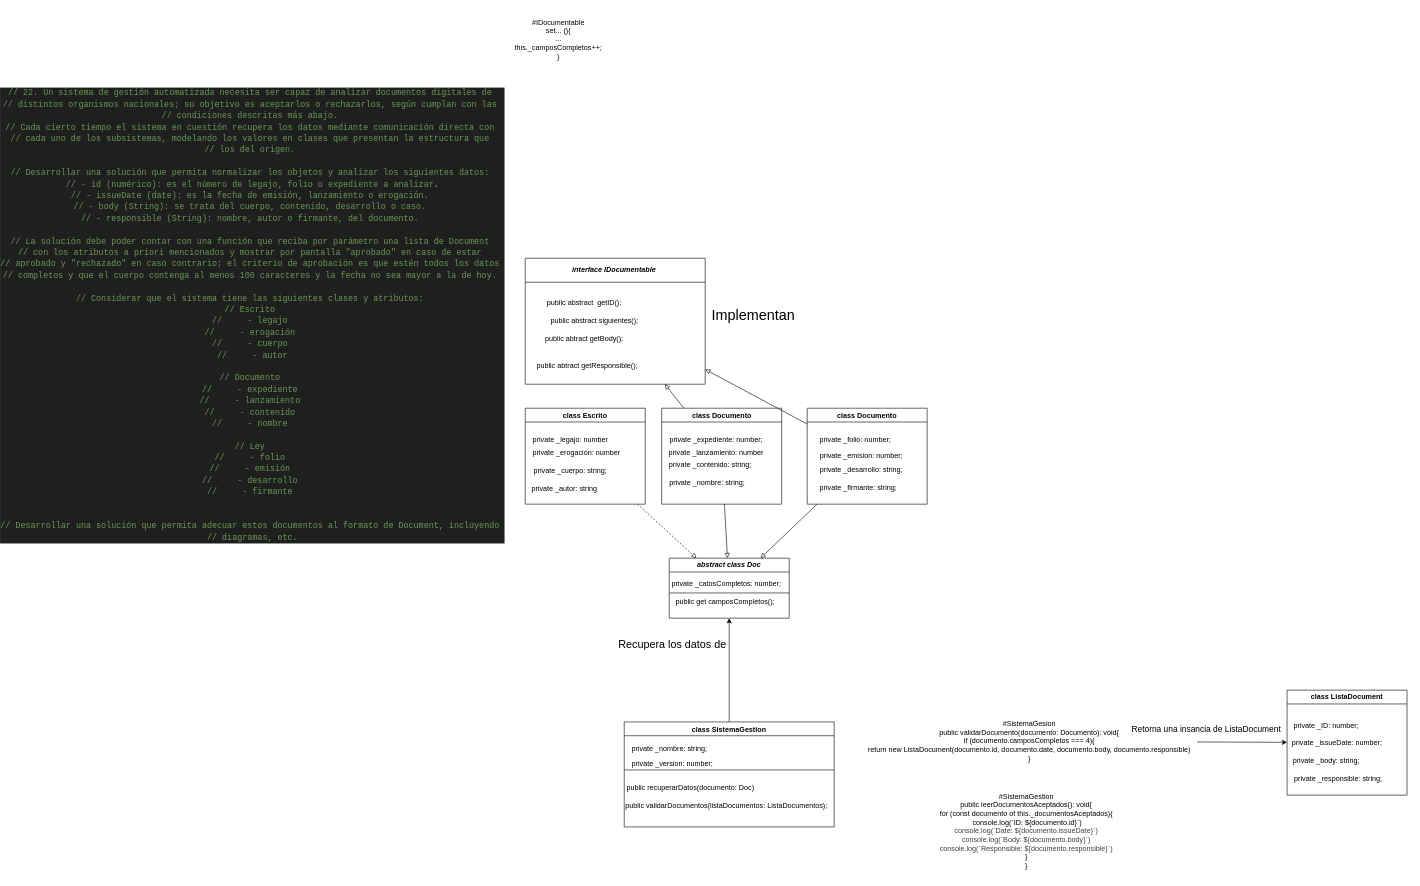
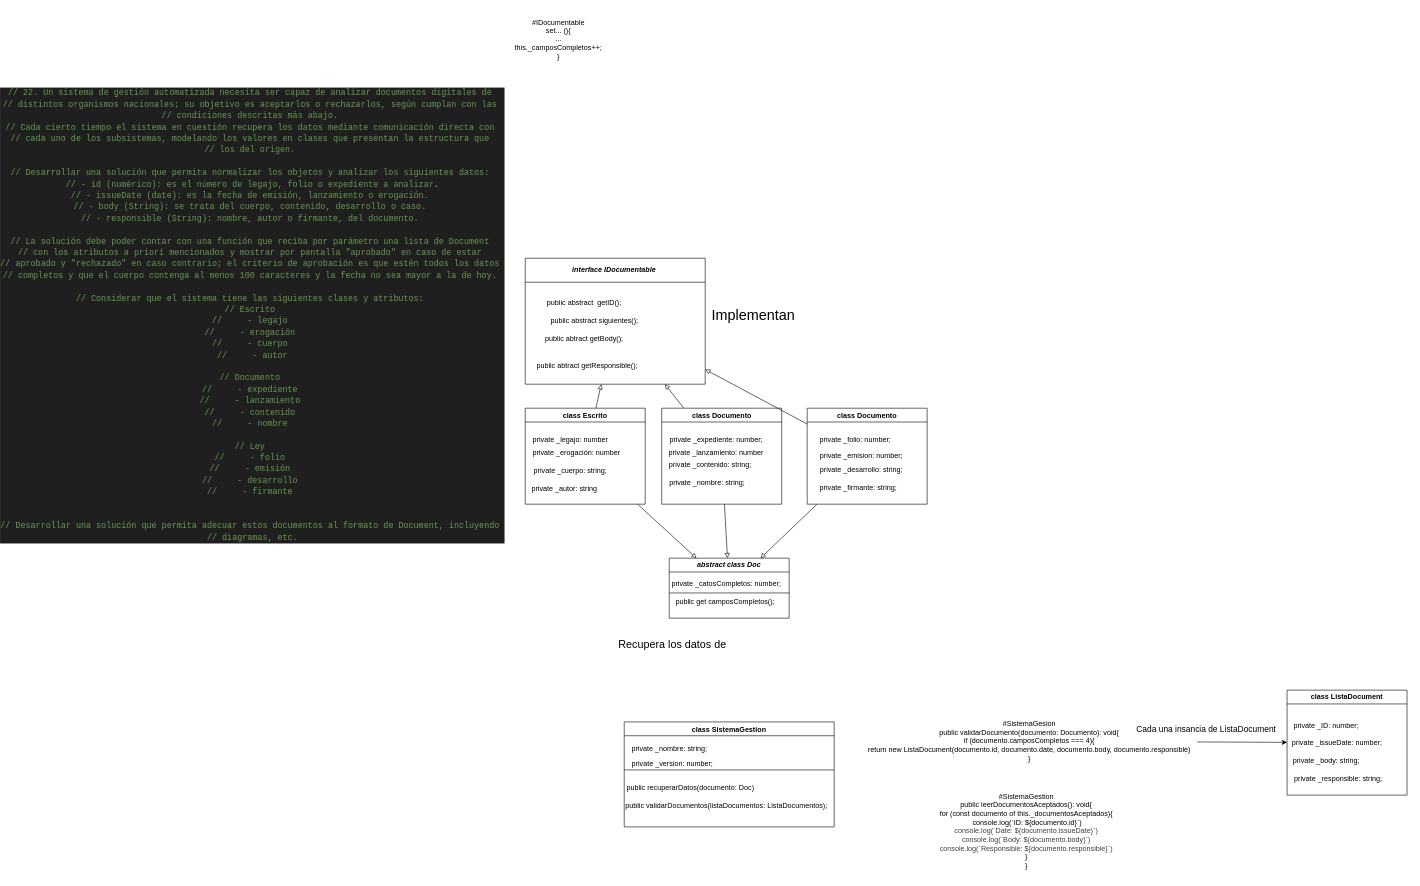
+ <mxCell id="19" style="edgeStyle=none;html=1;endArrow=block;endFill=0;" parent="1" source="21" target="10" edge="1"><mxGeometry relative="1" as="geometry" /></mxCell>
- <mxCell id="20" style="edgeStyle=none;html=1;endArrow=block;endFill=0;dashed=1;" parent="1" source="21" target="47" edge="1"><mxGeometry relative="1" as="geometry" /></mxCell>
+ <mxCell id="20" style="edgeStyle=none;html=1;endArrow=block;endFill=0;" parent="1" source="21" target="47" edge="1"><mxGeometry relative="1" as="geometry" /></mxCell>
- <mxCell id="3" style="edgeStyle=none;html=1;" parent="1" source="4" target="47" edge="1"><mxGeometry relative="1" as="geometry" /></mxCell>
- <mxCell id="45" value="&lt;font style=&quot;font-size: 14px;&quot;&gt;Retorna una insancia de ListaDocument&lt;/font&gt;" style="text;html=1;align=center;verticalAlign=middle;resizable=0;points=[];autosize=1;strokeColor=none;fillColor=none;" parent="1" vertex="1"><mxGeometry x="1870" y="1200" width="270" height="30" as="geometry" /></mxCell>
+ <mxCell id="45" value="&lt;font style=&quot;font-size: 14px;&quot;&gt;Cada una insancia de ListaDocument&lt;/font&gt;" style="text;html=1;align=center;verticalAlign=middle;resizable=0;points=[];autosize=1;strokeColor=none;fillColor=none;" parent="1" vertex="1"><mxGeometry x="1870" y="1200" width="270" height="30" as="geometry" /></mxCell>
